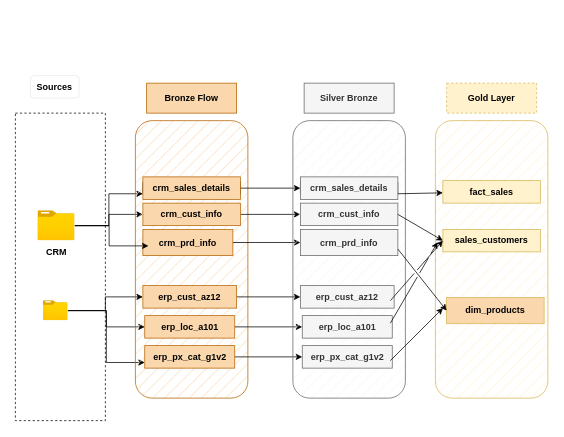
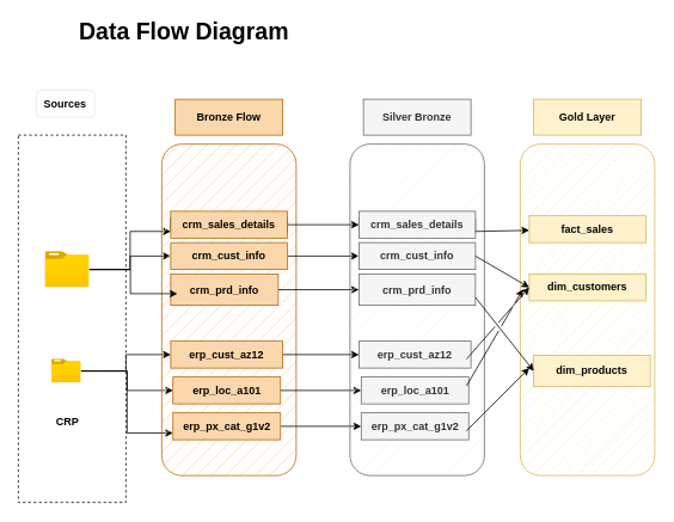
+ <mxCell id="2" value="&lt;b&gt;&lt;font style=&quot;font-size: 26px;&quot;&gt;Data Flow Diagram&lt;/font&gt;&lt;/b&gt;" style="text;html=1;align=center;verticalAlign=middle;whiteSpace=wrap;rounded=0;" vertex="1" parent="1"><mxGeometry x="50" y="20" width="310" height="30" as="geometry" /></mxCell>
- <mxCell id="40" value="&lt;b&gt;Gold Layer&lt;/b&gt;" style="rounded=0;whiteSpace=wrap;html=1;fillColor=#fff2cc;strokeColor=#d6b656;dashed=1;" vertex="1" parent="1"><mxGeometry x="595" y="110" width="120" height="40" as="geometry" /></mxCell>
+ <mxCell id="40" value="&lt;b&gt;Gold Layer&lt;/b&gt;" style="rounded=0;whiteSpace=wrap;html=1;fillColor=#fff2cc;strokeColor=#d6b656;" vertex="1" parent="1"><mxGeometry x="595" y="110" width="120" height="40" as="geometry" /></mxCell>
- <mxCell id="42" value="&lt;b&gt;sales_customers&lt;/b&gt;" style="rounded=0;whiteSpace=wrap;html=1;fillColor=#fff2cc;strokeColor=#d6b656;" vertex="1" parent="1"><mxGeometry x="590" y="305" width="130" height="30" as="geometry" /></mxCell>
+ <mxCell id="42" value="&lt;b&gt;dim_customers&lt;/b&gt;" style="rounded=0;whiteSpace=wrap;html=1;fillColor=#fff2cc;strokeColor=#d6b656;" vertex="1" parent="1"><mxGeometry x="590" y="305" width="130" height="30" as="geometry" /></mxCell>
- <mxCell id="12" value="&lt;b&gt;CRM&lt;/b&gt;" style="text;html=1;align=center;verticalAlign=middle;whiteSpace=wrap;rounded=0;" vertex="1" parent="1"><mxGeometry x="44.64" y="320" width="60" height="30" as="geometry" /></mxCell>
- <mxCell id="43" value="&lt;b&gt;dim_products&lt;/b&gt;" style="rounded=0;whiteSpace=wrap;html=1;fillColor=#fad7ac;strokeColor=#d6b656;" vertex="1" parent="1"><mxGeometry x="595" y="395.76" width="130" height="35" as="geometry" /></mxCell>
+ <mxCell id="43" value="&lt;b&gt;dim_products&lt;/b&gt;" style="rounded=0;whiteSpace=wrap;html=1;fillColor=#fff2cc;strokeColor=#d6b656;" vertex="1" parent="1"><mxGeometry x="595" y="395.76" width="130" height="35" as="geometry" /></mxCell>
+ <mxCell id="13" value="&lt;b&gt;CRP&lt;/b&gt;" style="text;html=1;align=center;verticalAlign=middle;whiteSpace=wrap;rounded=0;" vertex="1" parent="1"><mxGeometry x="44.64" y="460" width="60" height="20" as="geometry" /></mxCell>
